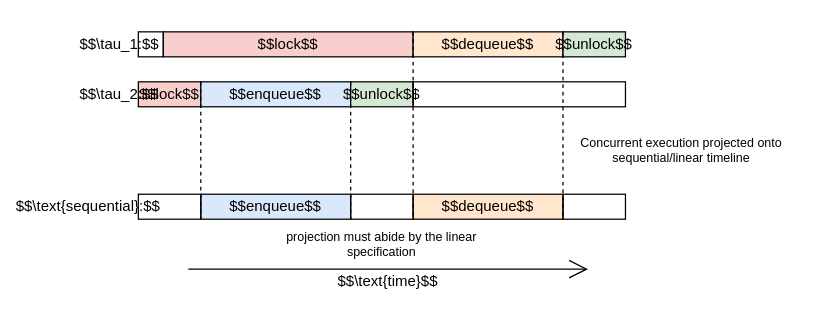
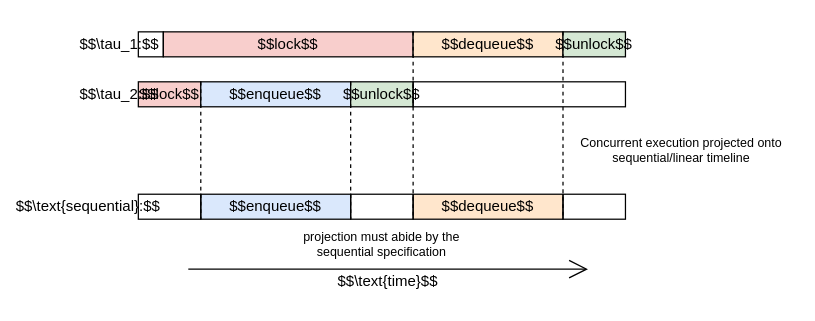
- <mxCell id="18" value="projection must abide by the linear specification" style="text;html=1;strokeColor=none;fillColor=none;align=center;verticalAlign=middle;whiteSpace=wrap;rounded=0;fontSize=10;" vertex="1" parent="1"><mxGeometry x="220" y="180" width="170" height="30" as="geometry" /></mxCell>
+ <mxCell id="18" value="projection must abide by the sequential specification" style="text;html=1;strokeColor=none;fillColor=none;align=center;verticalAlign=middle;whiteSpace=wrap;rounded=0;fontSize=10;" vertex="1" parent="1"><mxGeometry x="220" y="180" width="170" height="30" as="geometry" /></mxCell>
